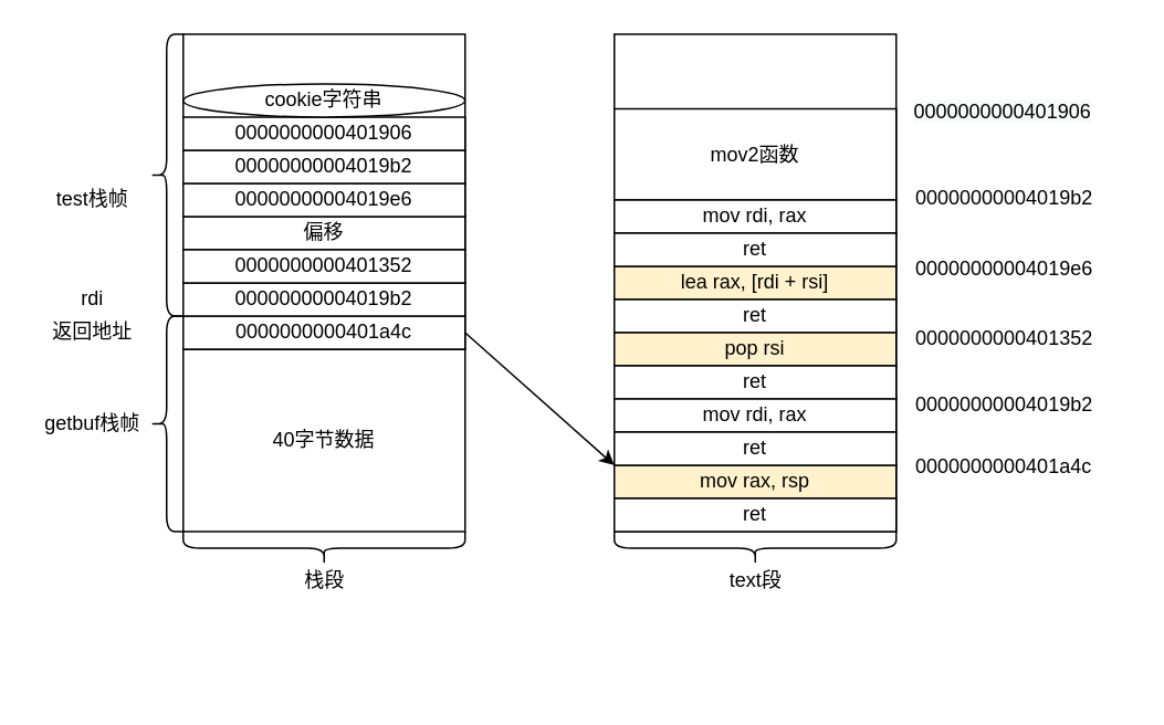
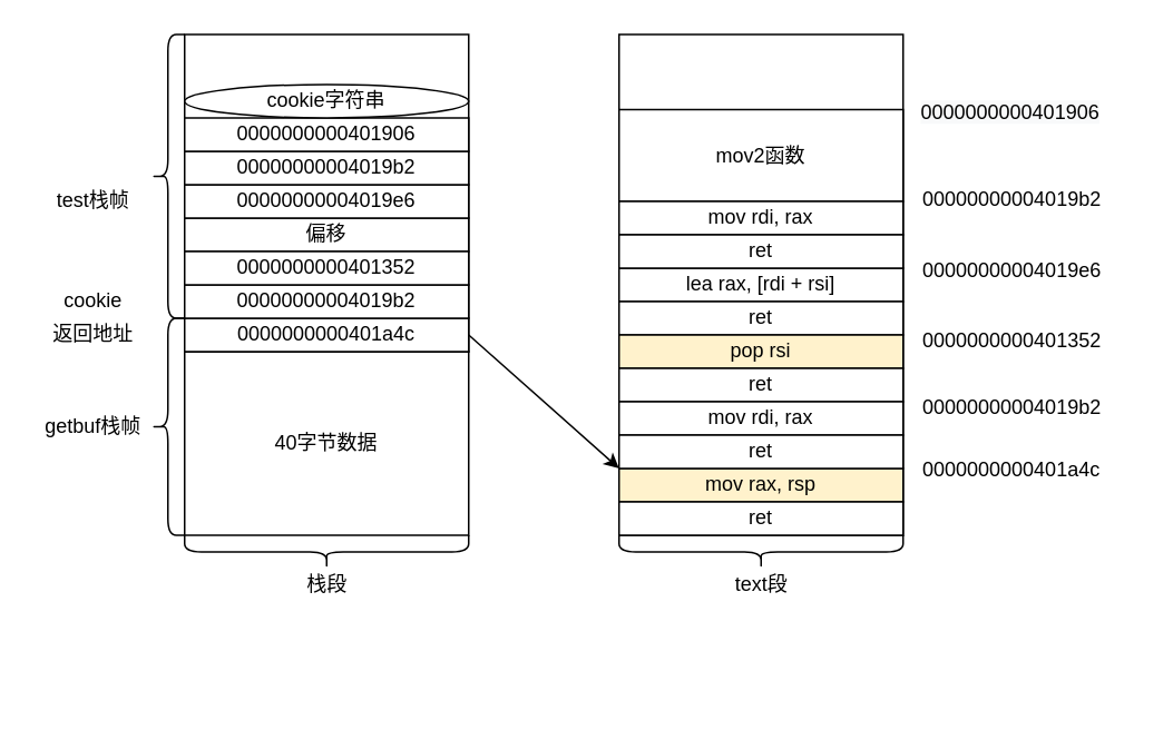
- <mxCell id="24" value="lea rax, [rdi + rsi]" style="rounded=0;whiteSpace=wrap;html=1;fillColor=#fff2cc;" vertex="1" parent="1"><mxGeometry x="370" y="160" width="170" height="20" as="geometry" /></mxCell>
+ <mxCell id="24" value="lea rax, [rdi + rsi]" style="rounded=0;whiteSpace=wrap;html=1;" vertex="1" parent="1"><mxGeometry x="370" y="160" width="170" height="20" as="geometry" /></mxCell>
- <mxCell id="23" value="rdi" style="text;html=1;align=center;verticalAlign=middle;resizable=0;points=[];autosize=1;strokeColor=none;fillColor=none;" vertex="1" parent="1"><mxGeometry x="30" y="170" width="50" height="20" as="geometry" /></mxCell>
+ <mxCell id="23" value="cookie" style="text;html=1;align=center;verticalAlign=middle;resizable=0;points=[];autosize=1;strokeColor=none;fillColor=none;" vertex="1" parent="1"><mxGeometry x="30" y="170" width="50" height="20" as="geometry" /></mxCell>
